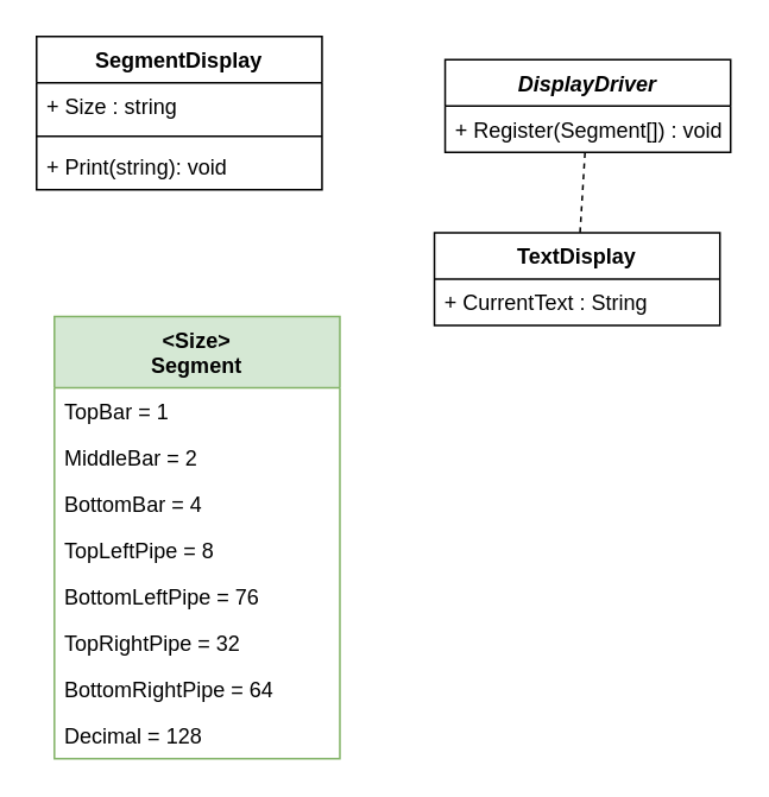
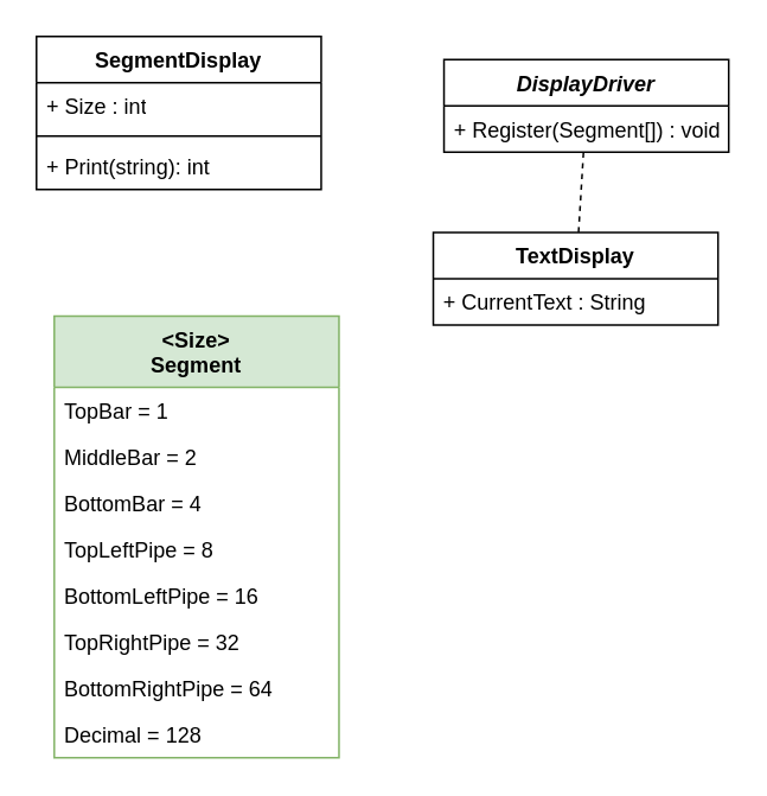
- <mxCell id="3" value="+ Size : string" style="text;strokeColor=none;fillColor=none;align=left;verticalAlign=top;spacingLeft=4;spacingRight=4;overflow=hidden;rotatable=0;points=[[0,0.5],[1,0.5]];portConstraint=eastwest;whiteSpace=wrap;html=1;" parent="2" vertex="1"><mxGeometry y="26" width="160" height="26" as="geometry" /></mxCell>
+ <mxCell id="3" value="+ Size : int" style="text;strokeColor=none;fillColor=none;align=left;verticalAlign=top;spacingLeft=4;spacingRight=4;overflow=hidden;rotatable=0;points=[[0,0.5],[1,0.5]];portConstraint=eastwest;whiteSpace=wrap;html=1;" parent="2" vertex="1"><mxGeometry y="26" width="160" height="26" as="geometry" /></mxCell>
- <mxCell id="5" value="+ Print(string): void" style="text;strokeColor=none;fillColor=none;align=left;verticalAlign=top;spacingLeft=4;spacingRight=4;overflow=hidden;rotatable=0;points=[[0,0.5],[1,0.5]];portConstraint=eastwest;whiteSpace=wrap;html=1;" parent="2" vertex="1"><mxGeometry y="60" width="160" height="26" as="geometry" /></mxCell>
+ <mxCell id="5" value="+ Print(string): int" style="text;strokeColor=none;fillColor=none;align=left;verticalAlign=top;spacingLeft=4;spacingRight=4;overflow=hidden;rotatable=0;points=[[0,0.5],[1,0.5]];portConstraint=eastwest;whiteSpace=wrap;html=1;" parent="2" vertex="1"><mxGeometry y="60" width="160" height="26" as="geometry" /></mxCell>
- <mxCell id="11" value="BottomLeftPipe = 76" style="text;strokeColor=none;fillColor=none;align=left;verticalAlign=top;spacingLeft=4;spacingRight=4;overflow=hidden;rotatable=0;points=[[0,0.5],[1,0.5]];portConstraint=eastwest;whiteSpace=wrap;html=1;" parent="6" vertex="1"><mxGeometry y="144" width="160" height="26" as="geometry" /></mxCell>
+ <mxCell id="11" value="BottomLeftPipe = 16" style="text;strokeColor=none;fillColor=none;align=left;verticalAlign=top;spacingLeft=4;spacingRight=4;overflow=hidden;rotatable=0;points=[[0,0.5],[1,0.5]];portConstraint=eastwest;whiteSpace=wrap;html=1;" parent="6" vertex="1"><mxGeometry y="144" width="160" height="26" as="geometry" /></mxCell>
